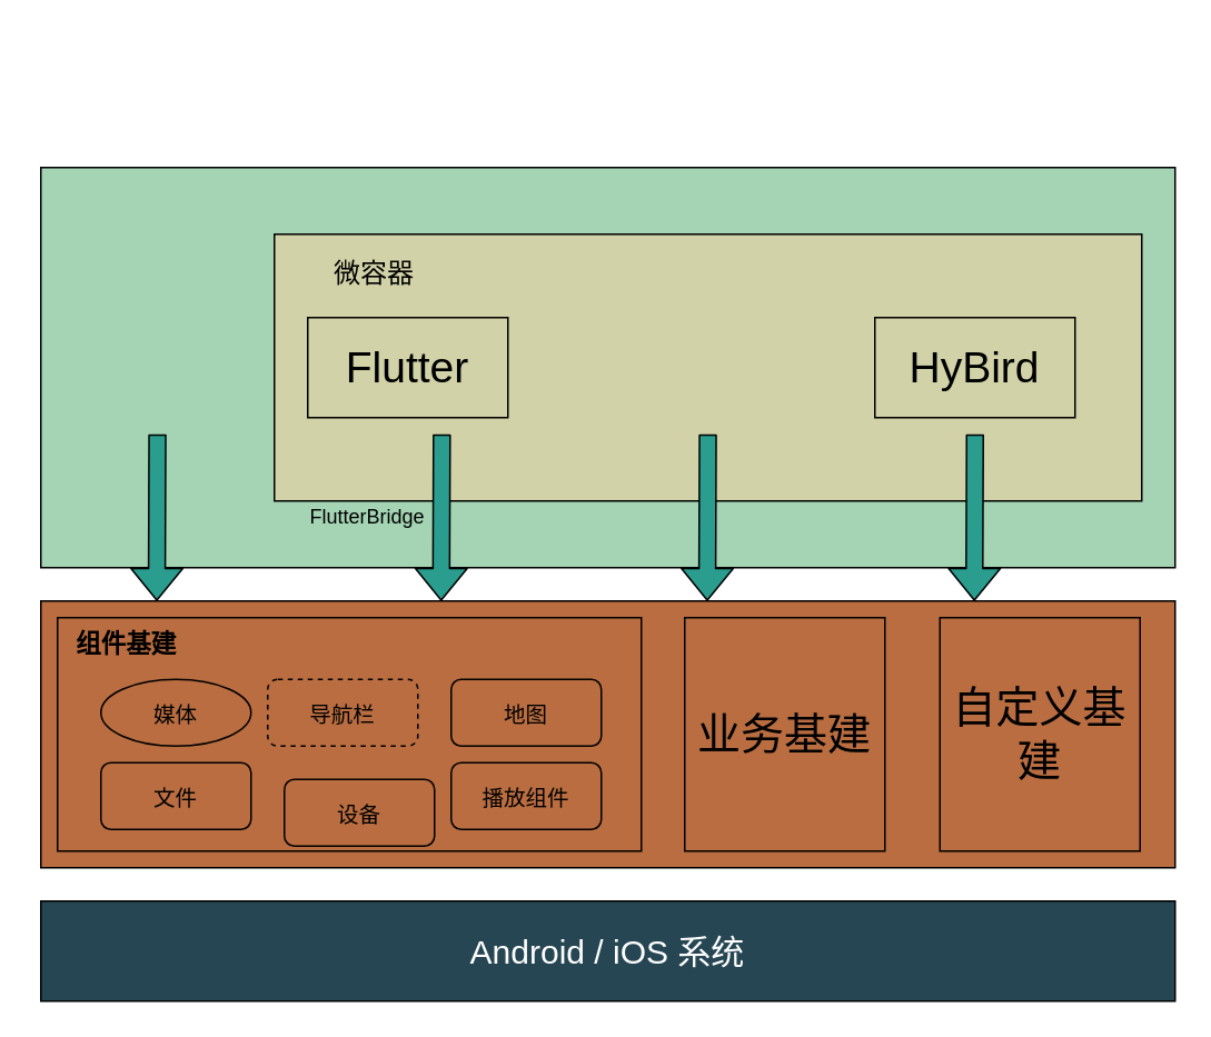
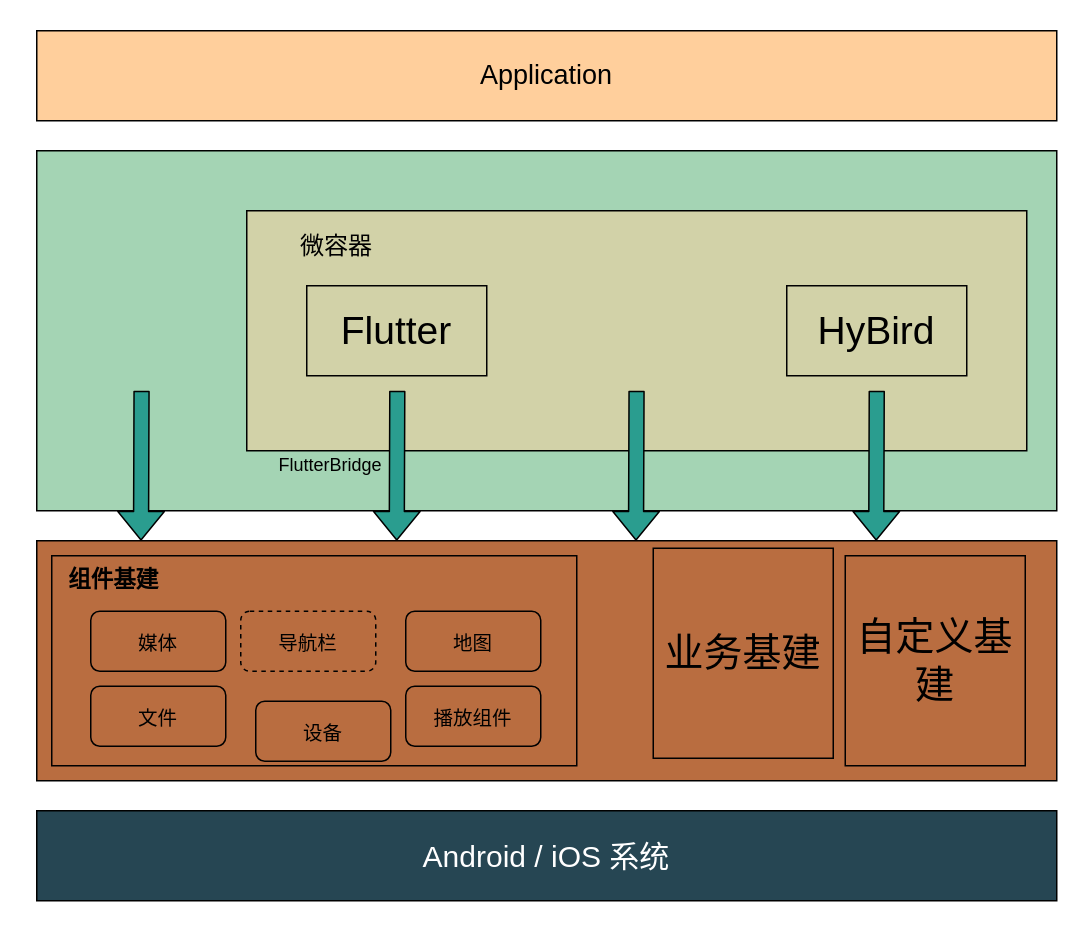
+ <mxCell id="3" value="&lt;font style=&quot;font-size: 18px&quot;&gt;Application&lt;/font&gt;" style="rounded=0;whiteSpace=wrap;html=1;fillColor=#FFCF9C;" parent="2" vertex="1"><mxGeometry x="4" width="680" height="60" as="geometry" /></mxCell>
- <mxCell id="12" value="Flutter" style="rounded=0;whiteSpace=wrap;html=1;fillColor=none;fontSize=26;" parent="9" vertex="1"><mxGeometry x="20" y="50" width="120" height="60" as="geometry" /></mxCell>
+ <mxCell id="12" value="Flutter" style="rounded=0;whiteSpace=wrap;html=1;fillColor=none;fontSize=26;" parent="9" vertex="1"><mxGeometry x="40" y="50" width="120" height="60" as="geometry" /></mxCell>
- <mxCell id="16" value="&lt;p class=&quot;p1&quot; style=&quot;margin: 0px ; font-stretch: normal ; font-size: 13px ; line-height: normal&quot;&gt;媒体&lt;/p&gt;" style="ellipse;whiteSpace=wrap;html=1;fillColor=#B96D40;fontSize=26;" parent="2" vertex="1"><mxGeometry x="40" y="387" width="90" height="40" as="geometry" /></mxCell>
+ <mxCell id="16" value="&lt;p class=&quot;p1&quot; style=&quot;margin: 0px ; font-stretch: normal ; font-size: 13px ; line-height: normal&quot;&gt;媒体&lt;/p&gt;" style="rounded=1;whiteSpace=wrap;html=1;fillColor=#B96D40;fontSize=26;" parent="2" vertex="1"><mxGeometry x="40" y="387" width="90" height="40" as="geometry" /></mxCell>
- <mxCell id="7" value="业务基建" style="rounded=0;whiteSpace=wrap;html=1;fillColor=none;fontSize=26;" parent="2" vertex="1"><mxGeometry x="390" y="350" width="120" height="140" as="geometry" /></mxCell>
+ <mxCell id="7" value="业务基建" style="rounded=0;whiteSpace=wrap;html=1;fillColor=none;fontSize=26;" parent="2" vertex="1"><mxGeometry x="415" y="345" width="120" height="140" as="geometry" /></mxCell>
